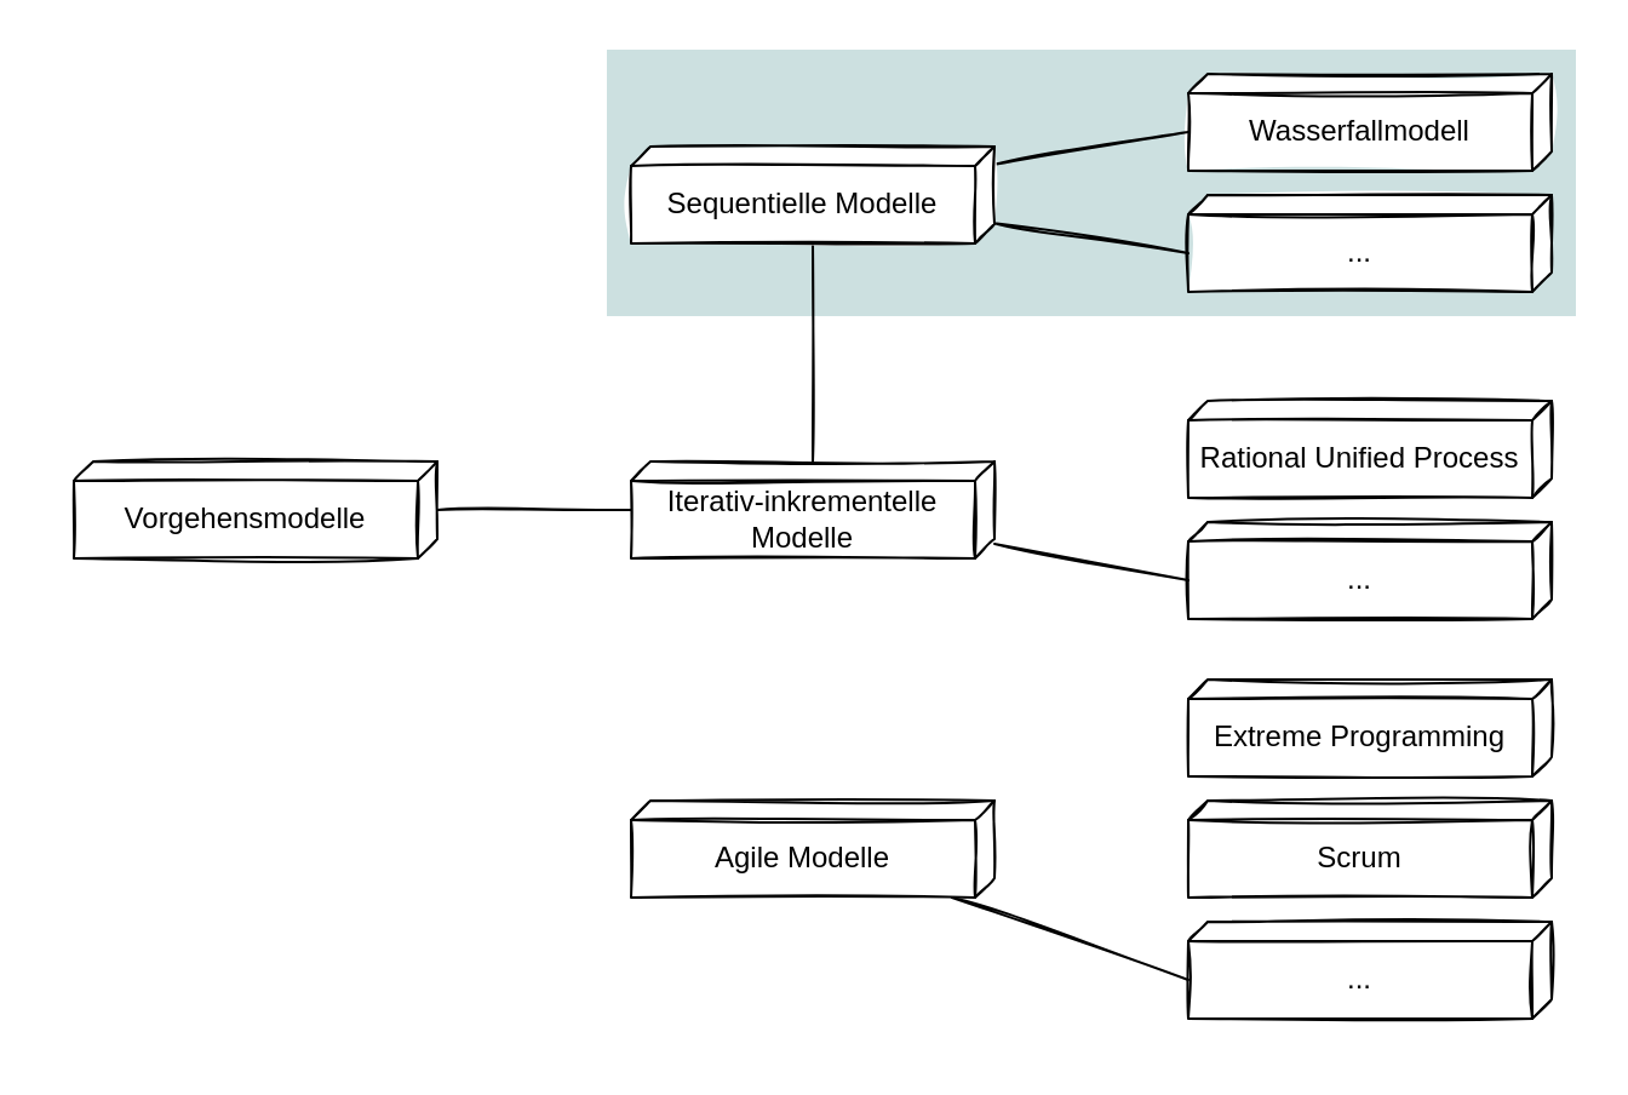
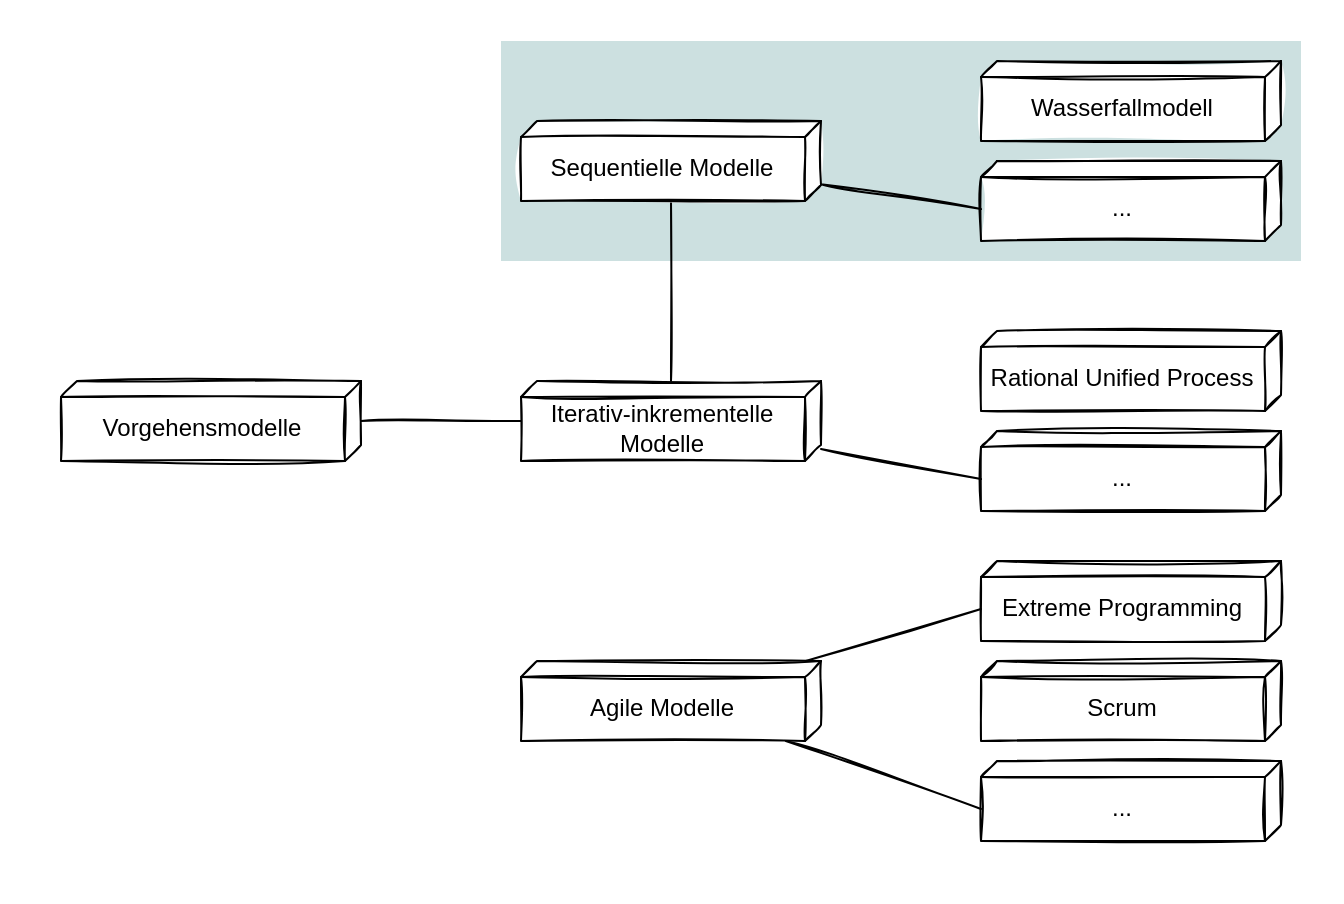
- <mxCell id="14" style="edgeStyle=none;rounded=0;sketch=1;orthogonalLoop=1;jettySize=auto;html=1;entryX=0;entryY=0;entryDx=24;entryDy=150;entryPerimeter=0;shadow=0;endArrow=none;endFill=0;fontSize=12;" edge="1" parent="1" source="16" target="4"><mxGeometry relative="1" as="geometry" /></mxCell>
+ <mxCell id="17" style="edgeStyle=none;rounded=0;sketch=1;orthogonalLoop=1;jettySize=auto;html=1;entryX=0;entryY=0;entryDx=24;entryDy=150;entryPerimeter=0;shadow=0;endArrow=none;endFill=0;fontSize=12;" edge="1" parent="1" source="19" target="7"><mxGeometry relative="1" as="geometry" /></mxCell>
